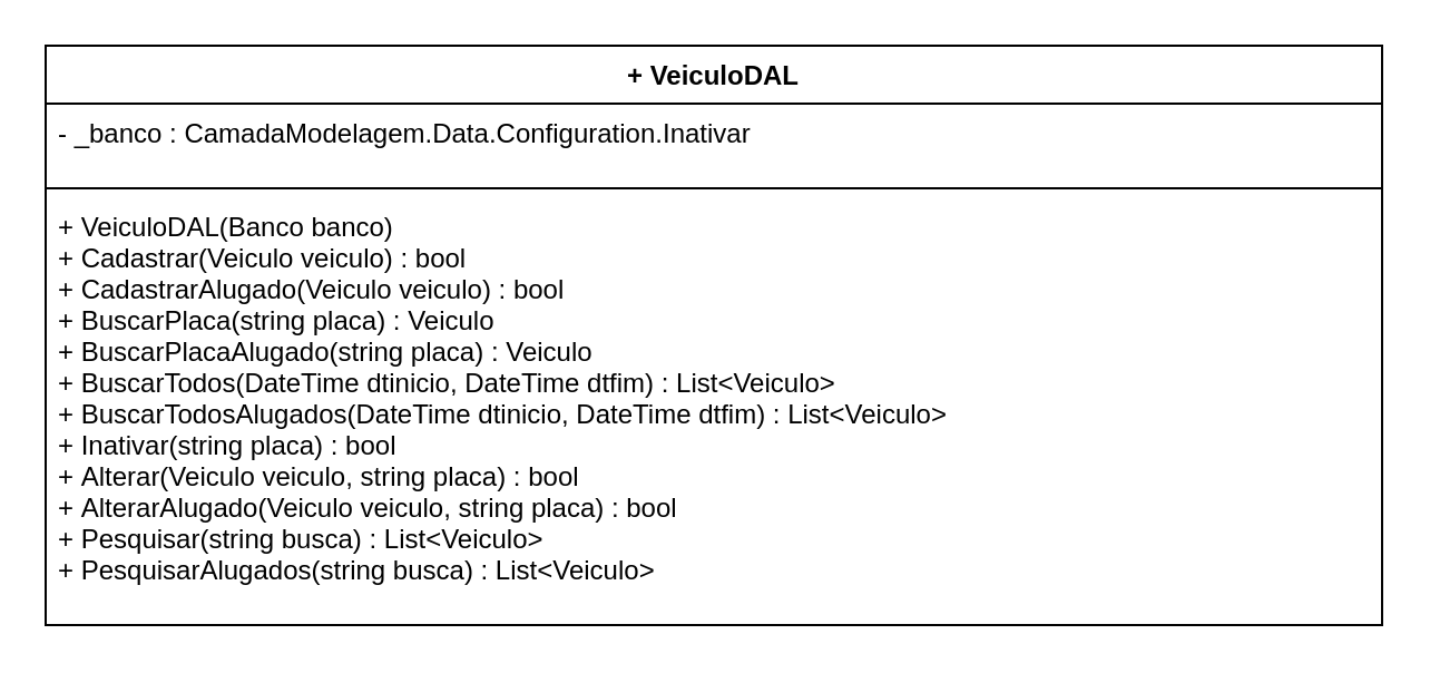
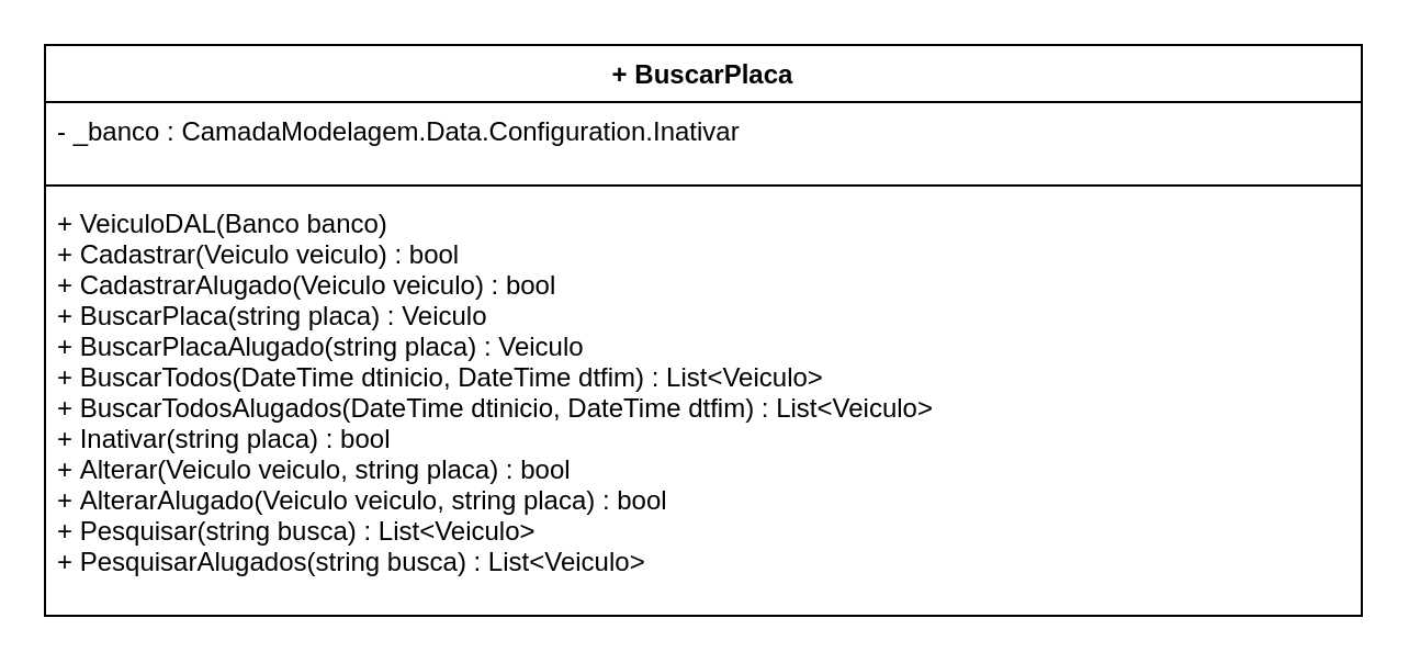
- <mxCell id="2" value="+ VeiculoDAL" style="swimlane;fontStyle=1;align=center;verticalAlign=top;childLayout=stackLayout;horizontal=1;startSize=26;horizontalStack=0;resizeParent=1;resizeParentMax=0;resizeLast=0;collapsible=1;marginBottom=0;" parent="1" vertex="1"><mxGeometry x="20" y="20" width="600" height="260" as="geometry" /></mxCell>
+ <mxCell id="2" value="+ BuscarPlaca" style="swimlane;fontStyle=1;align=center;verticalAlign=top;childLayout=stackLayout;horizontal=1;startSize=26;horizontalStack=0;resizeParent=1;resizeParentMax=0;resizeLast=0;collapsible=1;marginBottom=0;" parent="1" vertex="1"><mxGeometry x="20" y="20" width="600" height="260" as="geometry" /></mxCell>
